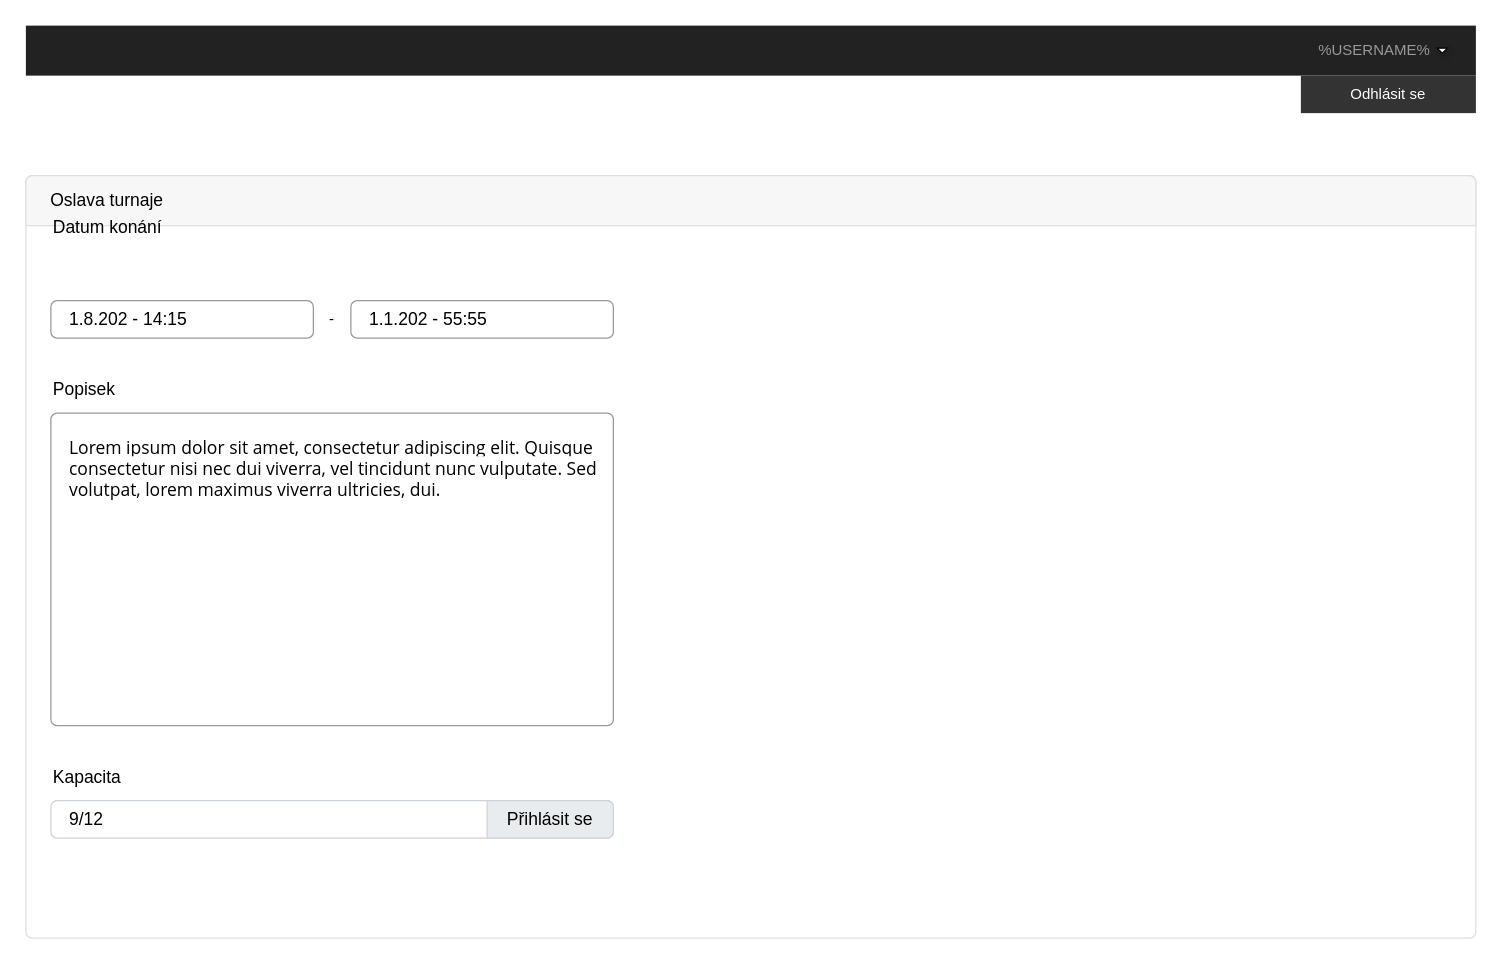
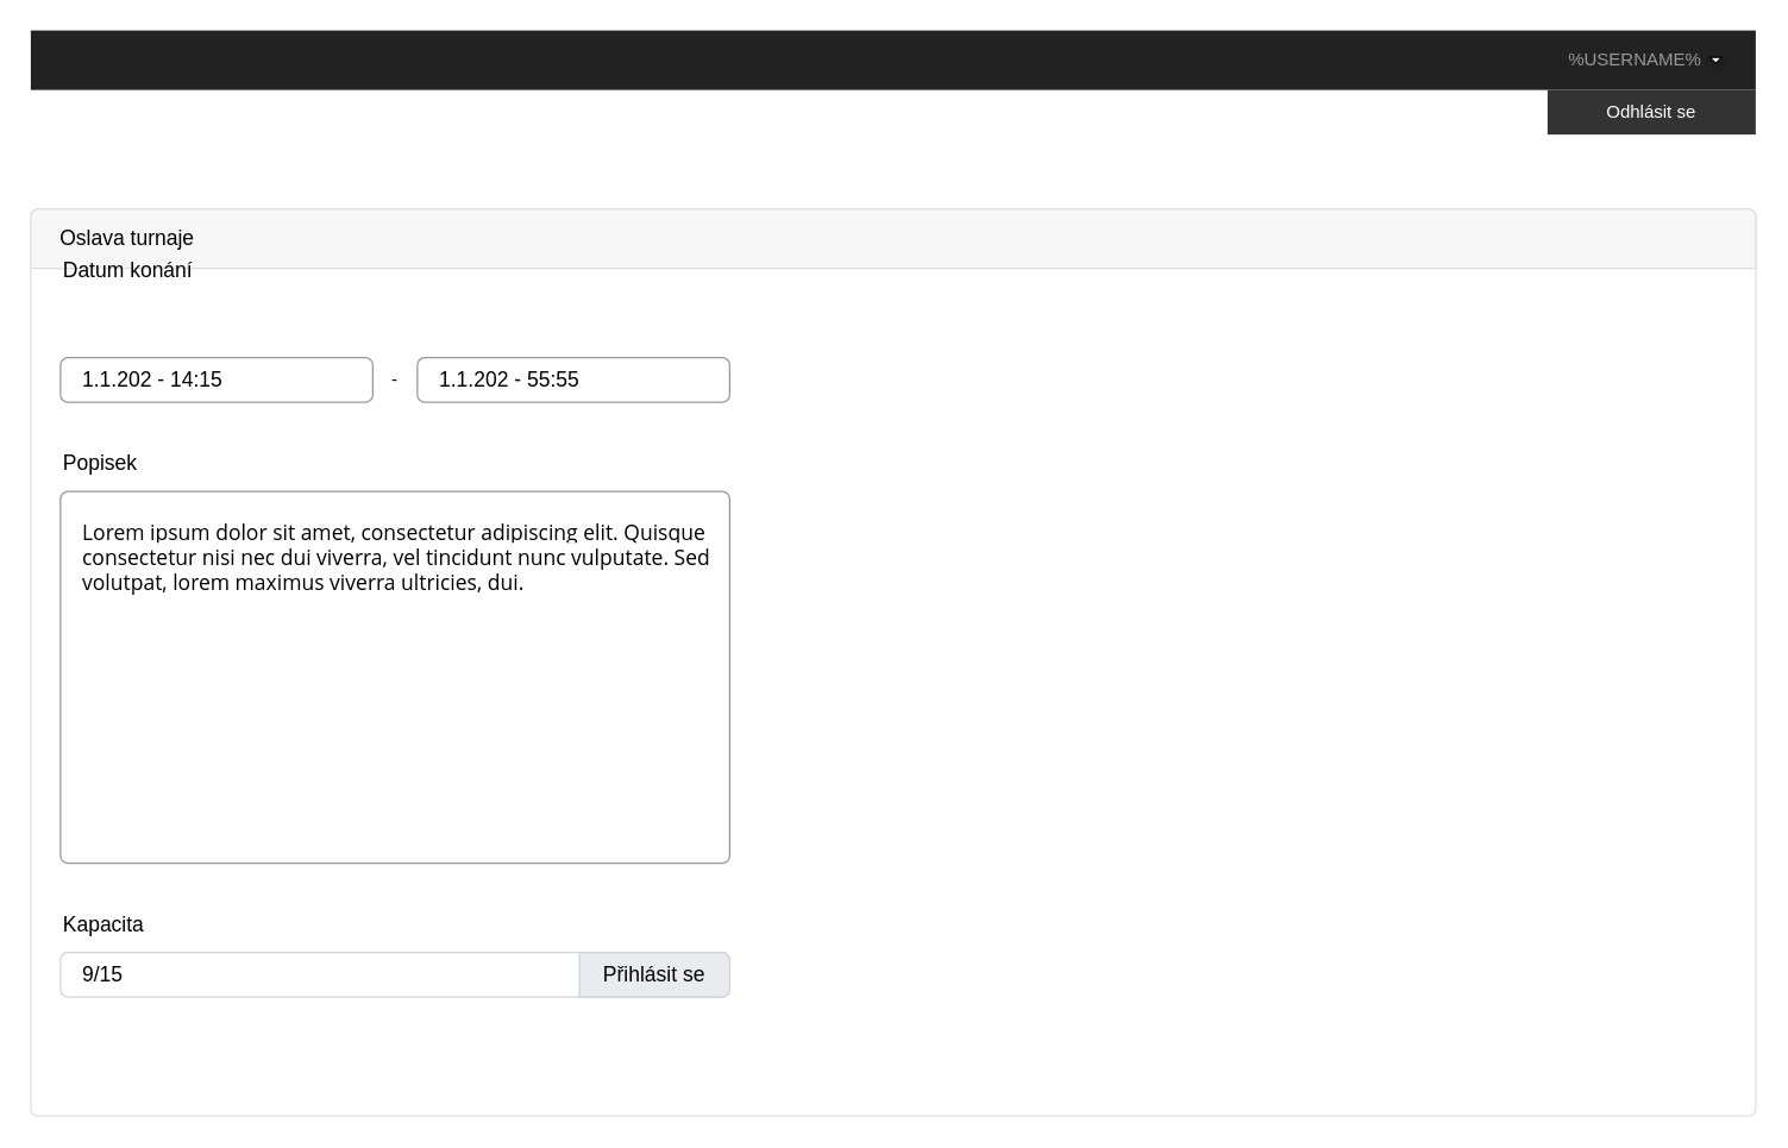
- <mxCell id="9" value="1.8.202 - 14:15" style="html=1;shadow=0;dashed=0;shape=mxgraph.bootstrap.rrect;rSize=5;fillColor=none;strokeColor=#999999;align=left;spacing=15;fontSize=14;" vertex="1" parent="6"><mxGeometry x="20" y="100" width="210" height="30" as="geometry" /></mxCell>
+ <mxCell id="9" value="1.1.202 - 14:15" style="html=1;shadow=0;dashed=0;shape=mxgraph.bootstrap.rrect;rSize=5;fillColor=none;strokeColor=#999999;align=left;spacing=15;fontSize=14;" vertex="1" parent="6"><mxGeometry x="20" y="100" width="210" height="30" as="geometry" /></mxCell>
- <mxCell id="15" value="&lt;font color=&quot;#000000&quot;&gt;9/12&lt;/font&gt;" style="html=1;shadow=0;dashed=0;shape=mxgraph.bootstrap.rrect;rSize=5;strokeColor=#CED4DA;html=1;whiteSpace=wrap;fillColor=#FFFFFF;fontColor=#7D868C;align=left;spacingLeft=0;spacing=15;fontSize=14;" vertex="1" parent="6"><mxGeometry x="20" y="500" width="450" height="30" as="geometry" /></mxCell>
+ <mxCell id="15" value="&lt;font color=&quot;#000000&quot;&gt;9/15&lt;/font&gt;" style="html=1;shadow=0;dashed=0;shape=mxgraph.bootstrap.rrect;rSize=5;strokeColor=#CED4DA;html=1;whiteSpace=wrap;fillColor=#FFFFFF;fontColor=#7D868C;align=left;spacingLeft=0;spacing=15;fontSize=14;" vertex="1" parent="6"><mxGeometry x="20" y="500" width="450" height="30" as="geometry" /></mxCell>
